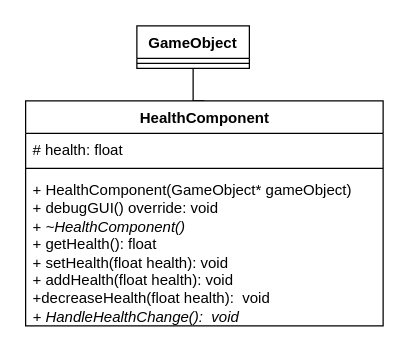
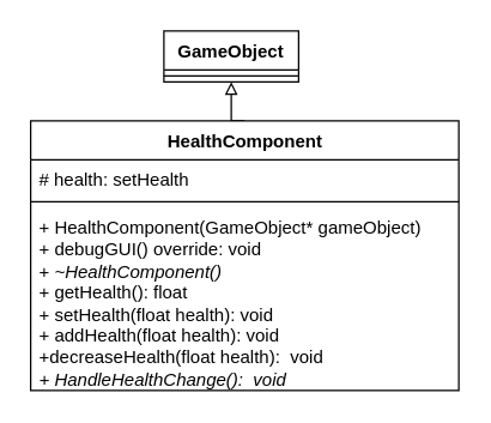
- <mxCell id="2" style="edgeStyle=orthogonalEdgeStyle;rounded=0;orthogonalLoop=1;jettySize=auto;html=1;exitX=0.5;exitY=0;exitDx=0;exitDy=0;endArrow=none;endFill=0;entryX=0.5;entryY=1;entryDx=0;entryDy=0;" parent="1" source="3" target="7" edge="1"><mxGeometry relative="1" as="geometry"><mxPoint x="154" y="0" as="targetPoint" /><Array as="points" /></mxGeometry></mxCell>
+ <mxCell id="2" style="edgeStyle=orthogonalEdgeStyle;rounded=0;orthogonalLoop=1;jettySize=auto;html=1;exitX=0.5;exitY=0;exitDx=0;exitDy=0;endArrow=block;endFill=0;entryX=0.5;entryY=1;entryDx=0;entryDy=0;" parent="1" source="3" target="7" edge="1"><mxGeometry relative="1" as="geometry"><mxPoint x="154" y="0" as="targetPoint" /><Array as="points" /></mxGeometry></mxCell>
- <mxCell id="4" value="# health: float" style="text;strokeColor=none;fillColor=none;align=left;verticalAlign=top;spacingLeft=4;spacingRight=4;overflow=hidden;rotatable=0;points=[[0,0.5],[1,0.5]];portConstraint=eastwest;" parent="3" vertex="1"><mxGeometry y="26" width="286" height="24" as="geometry" /></mxCell>
+ <mxCell id="4" value="# health: setHealth" style="text;strokeColor=none;fillColor=none;align=left;verticalAlign=top;spacingLeft=4;spacingRight=4;overflow=hidden;rotatable=0;points=[[0,0.5],[1,0.5]];portConstraint=eastwest;" parent="3" vertex="1"><mxGeometry y="26" width="286" height="24" as="geometry" /></mxCell>
